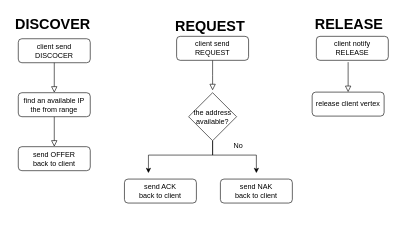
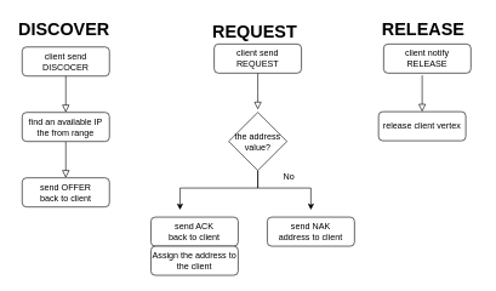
- <mxCell id="9" value="the address available?" style="rhombus;whiteSpace=wrap;html=1;" vertex="1" parent="1"><mxGeometry x="314" y="154" width="80" height="80" as="geometry" /></mxCell>
+ <mxCell id="9" value="the address value?" style="rhombus;whiteSpace=wrap;html=1;" vertex="1" parent="1"><mxGeometry x="314" y="154" width="80" height="80" as="geometry" /></mxCell>
- <mxCell id="17" value="send NAK&lt;br&gt;back to client" style="rounded=1;whiteSpace=wrap;html=1;fontSize=12;glass=0;strokeWidth=1;shadow=0;" vertex="1" parent="1"><mxGeometry x="367" y="298" width="120" height="40" as="geometry" /></mxCell>
+ <mxCell id="17" value="send NAK&lt;br&gt;address to client" style="rounded=1;whiteSpace=wrap;html=1;fontSize=12;glass=0;strokeWidth=1;shadow=0;" vertex="1" parent="1"><mxGeometry x="367" y="298" width="120" height="40" as="geometry" /></mxCell>
+ <mxCell id="10" value="Assign the address to the client" style="rounded=1;whiteSpace=wrap;html=1;fontSize=12;glass=0;strokeWidth=1;shadow=0;" vertex="1" parent="1"><mxGeometry x="207" y="338" width="120" height="40" as="geometry" /></mxCell>
